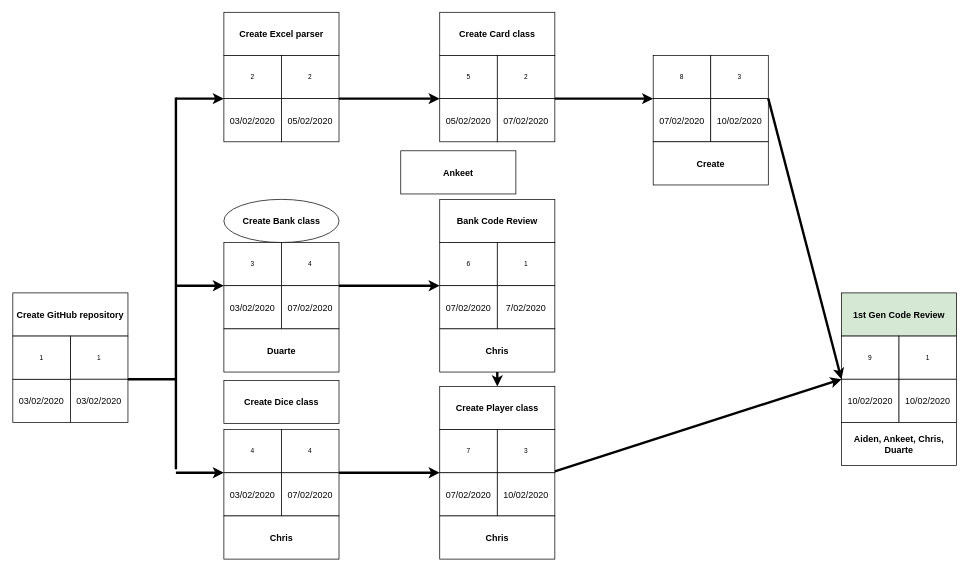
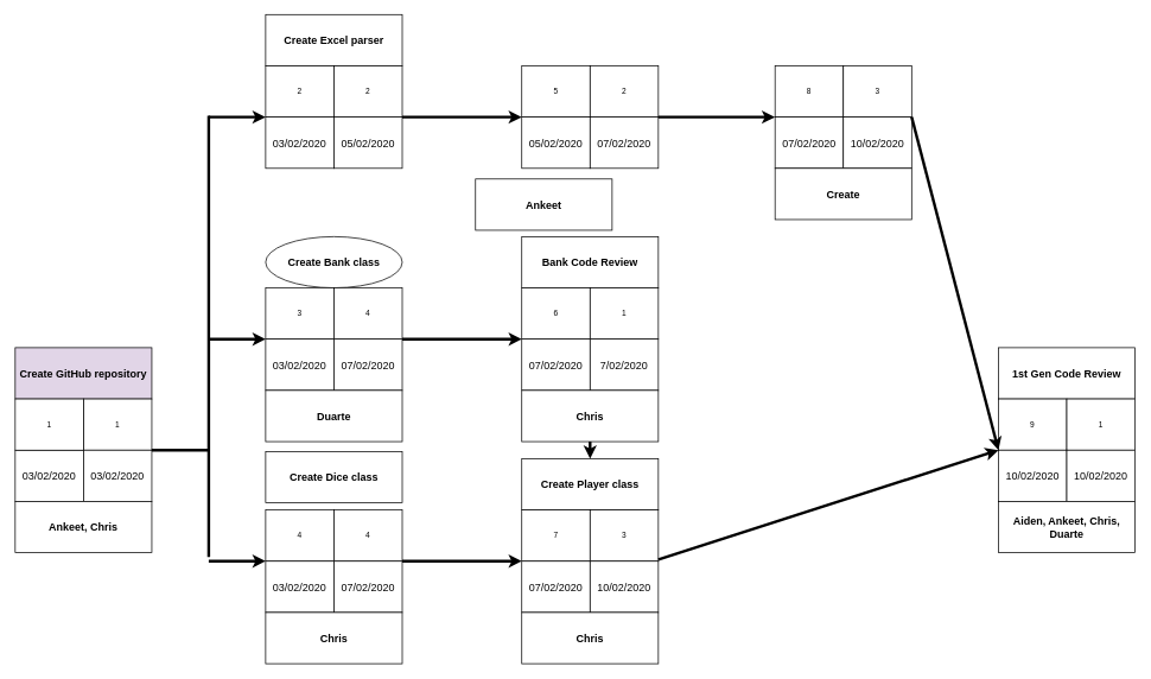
- <mxCell id="17" value="Create Card class" style="html=1;whiteSpace=wrap;;fontSize=15;fontColor=#000000;fontStyle=1;spacing=5;strokeOpacity=100;strokeWidth=1.2;" parent="1" vertex="1"><mxGeometry x="732" y="20" width="192" height="72" as="geometry" /></mxCell>
- <mxCell id="2" value="Create GitHub repository" style="html=1;whiteSpace=wrap;;fontSize=15;fontColor=#000000;fontStyle=1;spacing=5;strokeOpacity=100;strokeWidth=1.2;" parent="1" vertex="1"><mxGeometry x="20" y="488" width="192" height="72" as="geometry" /></mxCell>
+ <mxCell id="2" value="Create GitHub repository" style="html=1;whiteSpace=wrap;fontSize=15;fontColor=#000000;fontStyle=1;spacing=5;strokeOpacity=100;strokeWidth=1.2;fillColor=#e1d5e7;" parent="1" vertex="1"><mxGeometry x="20" y="488" width="192" height="72" as="geometry" /></mxCell>
- <mxCell id="42" value="1st Gen Code Review" style="html=1;whiteSpace=wrap;fontSize=15;fontColor=#000000;fontStyle=1;spacing=5;strokeOpacity=100;strokeWidth=1.2;fillColor=#d5e8d4;" parent="1" vertex="1"><mxGeometry x="1402" y="488" width="192" height="72" as="geometry" /></mxCell>
+ <mxCell id="42" value="1st Gen Code Review" style="html=1;whiteSpace=wrap;;fontSize=15;fontColor=#000000;fontStyle=1;spacing=5;strokeOpacity=100;strokeWidth=1.2;" parent="1" vertex="1"><mxGeometry x="1402" y="488" width="192" height="72" as="geometry" /></mxCell>
+ <mxCell id="6" value="Ankeet, Chris" style="html=1;whiteSpace=wrap;;fontSize=15;fontColor=#000000;fontStyle=1;spacing=5;strokeOpacity=100;strokeWidth=1.2;" parent="1" vertex="1"><mxGeometry x="20" y="704" width="192" height="72" as="geometry" /></mxCell>
